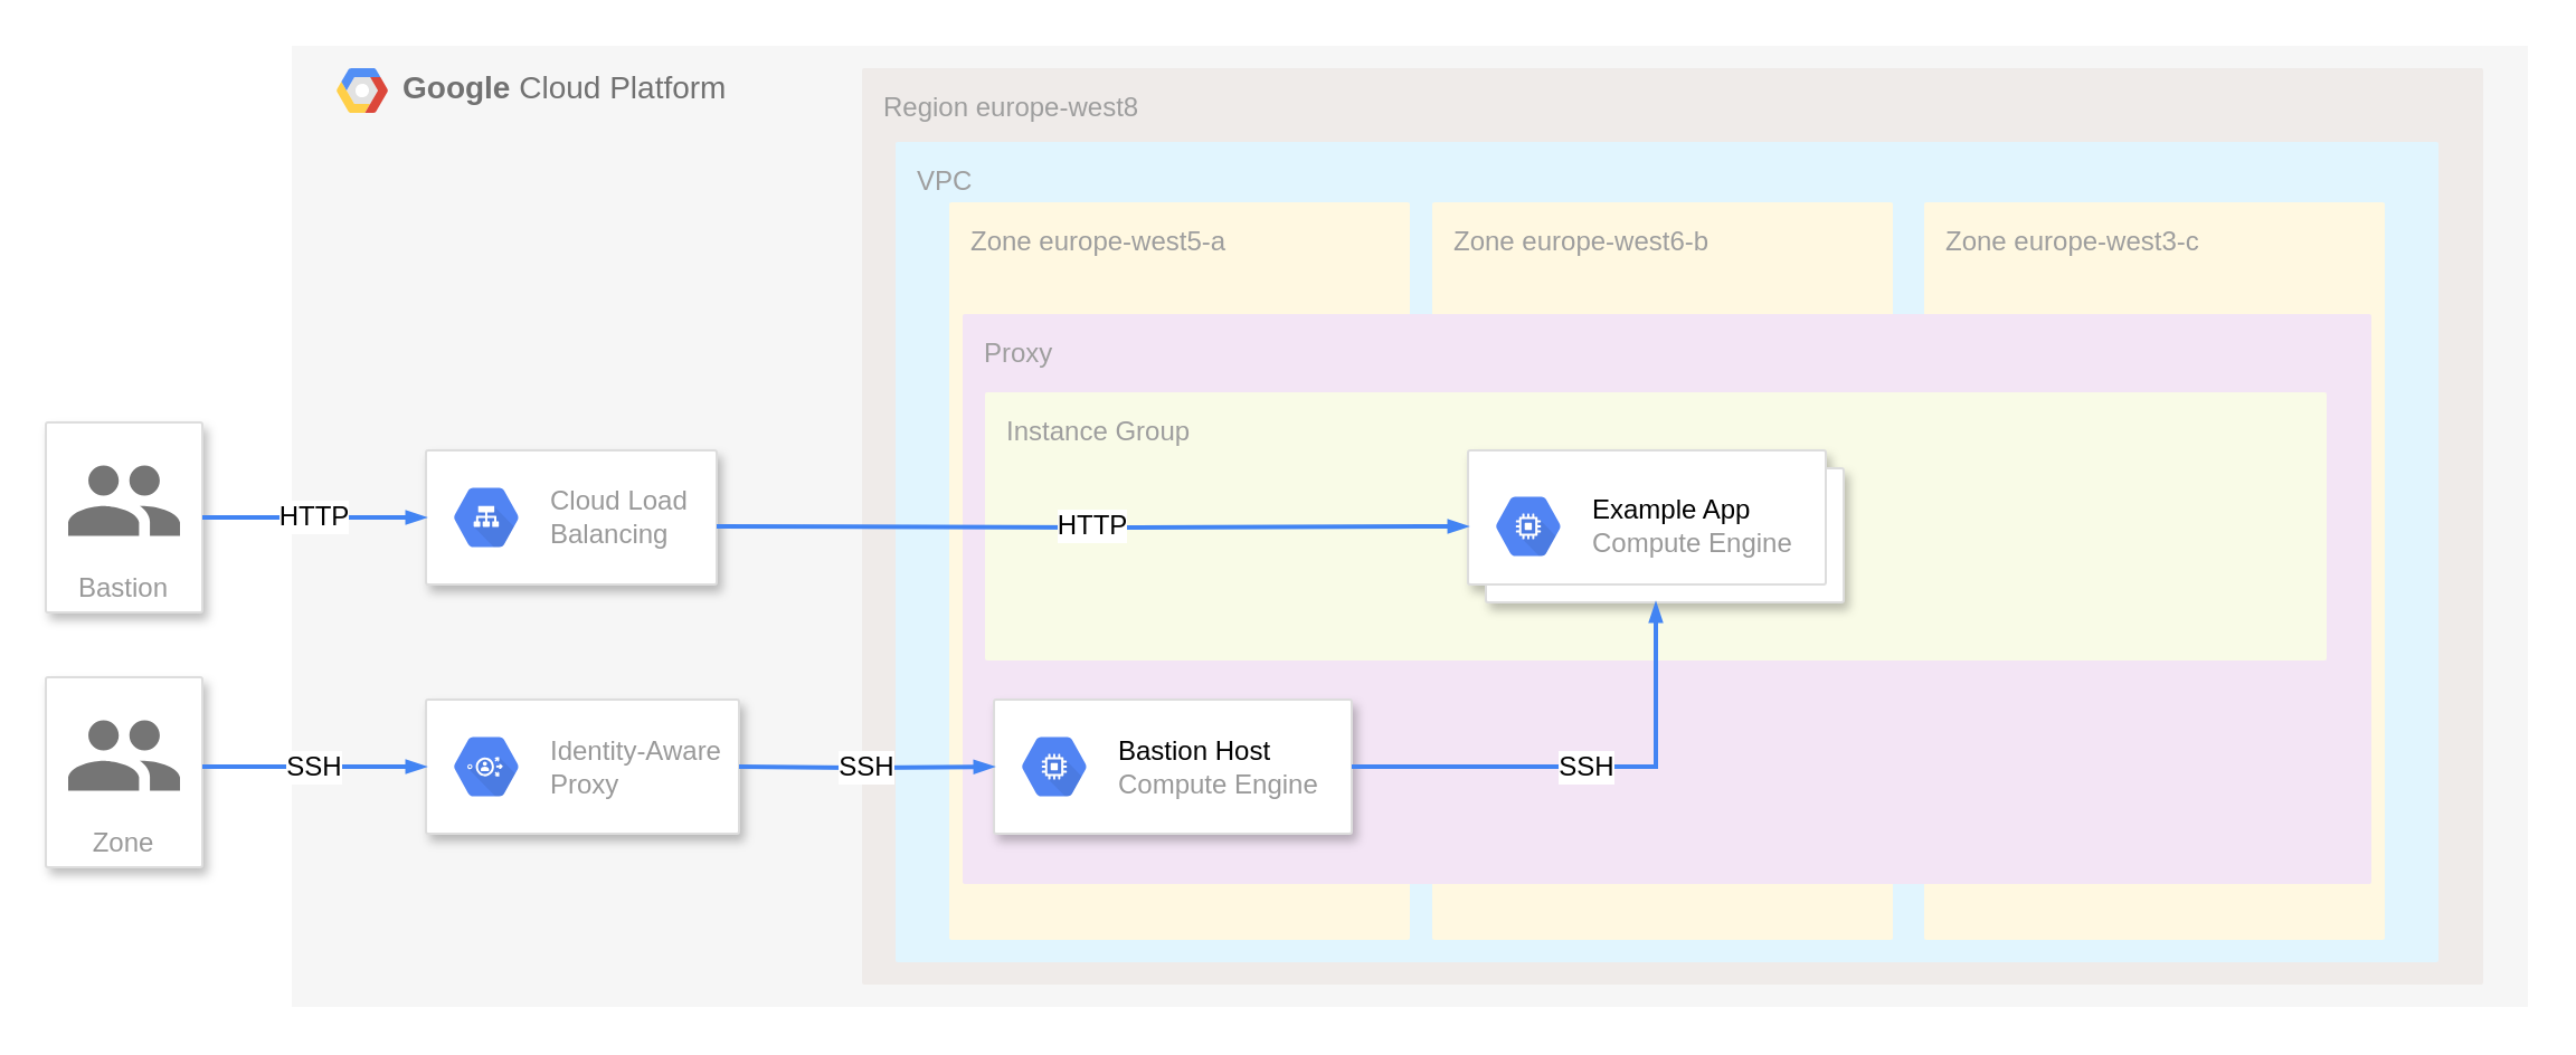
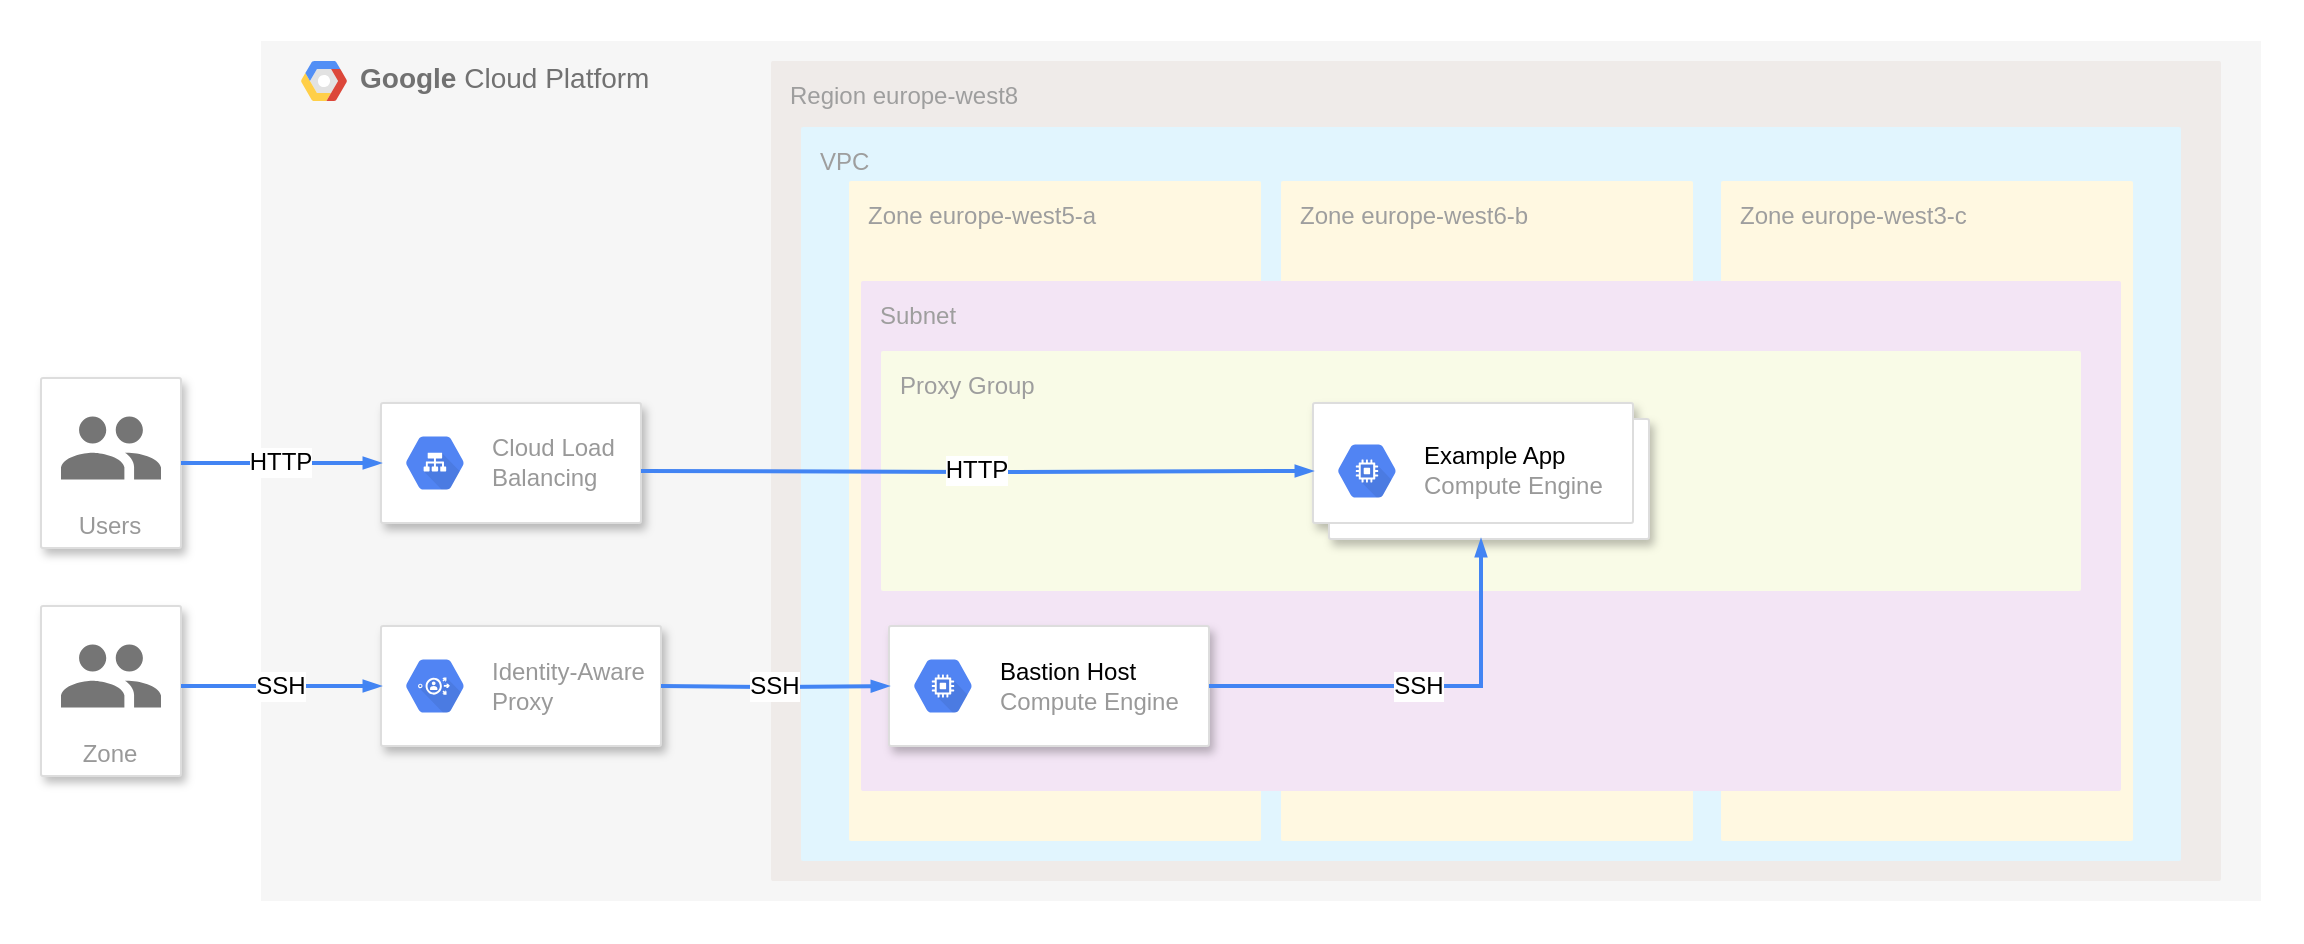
- <mxCell id="8" value="Proxy" style="points=[[0,0,0],[0.25,0,0],[0.5,0,0],[0.75,0,0],[1,0,0],[1,0.25,0],[1,0.5,0],[1,0.75,0],[1,1,0],[0.75,1,0],[0.5,1,0],[0.25,1,0],[0,1,0],[0,0.75,0],[0,0.5,0],[0,0.25,0]];rounded=1;absoluteArcSize=1;arcSize=2;html=1;strokeColor=none;gradientColor=none;shadow=0;dashed=0;fontSize=12;fontColor=#9E9E9E;align=left;verticalAlign=top;spacing=10;spacingTop=-4;fillColor=#F3E5F5;" vertex="1" parent="2"><mxGeometry x="300" y="120" width="630" height="255" as="geometry" /></mxCell>
+ <mxCell id="8" value="Subnet" style="points=[[0,0,0],[0.25,0,0],[0.5,0,0],[0.75,0,0],[1,0,0],[1,0.25,0],[1,0.5,0],[1,0.75,0],[1,1,0],[0.75,1,0],[0.5,1,0],[0.25,1,0],[0,1,0],[0,0.75,0],[0,0.5,0],[0,0.25,0]];rounded=1;absoluteArcSize=1;arcSize=2;html=1;strokeColor=none;gradientColor=none;shadow=0;dashed=0;fontSize=12;fontColor=#9E9E9E;align=left;verticalAlign=top;spacing=10;spacingTop=-4;fillColor=#F3E5F5;" vertex="1" parent="2"><mxGeometry x="300" y="120" width="630" height="255" as="geometry" /></mxCell>
- <mxCell id="9" value="Instance Group" style="points=[[0,0,0],[0.25,0,0],[0.5,0,0],[0.75,0,0],[1,0,0],[1,0.25,0],[1,0.5,0],[1,0.75,0],[1,1,0],[0.75,1,0],[0.5,1,0],[0.25,1,0],[0,1,0],[0,0.75,0],[0,0.5,0],[0,0.25,0]];rounded=1;absoluteArcSize=1;arcSize=2;html=1;strokeColor=none;gradientColor=none;shadow=0;dashed=0;fontSize=12;fontColor=#9E9E9E;align=left;verticalAlign=top;spacing=10;spacingTop=-4;fillColor=#F9FBE7;" vertex="1" parent="2"><mxGeometry x="310" y="155" width="600" height="120" as="geometry" /></mxCell>
+ <mxCell id="9" value="Proxy Group" style="points=[[0,0,0],[0.25,0,0],[0.5,0,0],[0.75,0,0],[1,0,0],[1,0.25,0],[1,0.5,0],[1,0.75,0],[1,1,0],[0.75,1,0],[0.5,1,0],[0.25,1,0],[0,1,0],[0,0.75,0],[0,0.5,0],[0,0.25,0]];rounded=1;absoluteArcSize=1;arcSize=2;html=1;strokeColor=none;gradientColor=none;shadow=0;dashed=0;fontSize=12;fontColor=#9E9E9E;align=left;verticalAlign=top;spacing=10;spacingTop=-4;fillColor=#F9FBE7;" vertex="1" parent="2"><mxGeometry x="310" y="155" width="600" height="120" as="geometry" /></mxCell>
- <mxCell id="22" value="Bastion" style="strokeColor=#dddddd;shadow=1;strokeWidth=1;rounded=1;absoluteArcSize=1;arcSize=2;labelPosition=center;verticalLabelPosition=middle;align=center;verticalAlign=bottom;spacingLeft=0;fontColor=#999999;fontSize=12;whiteSpace=wrap;spacingBottom=2;" vertex="1" parent="1"><mxGeometry x="20" y="188.5" width="70" height="85" as="geometry" /></mxCell>
+ <mxCell id="22" value="Users" style="strokeColor=#dddddd;shadow=1;strokeWidth=1;rounded=1;absoluteArcSize=1;arcSize=2;labelPosition=center;verticalLabelPosition=middle;align=center;verticalAlign=bottom;spacingLeft=0;fontColor=#999999;fontSize=12;whiteSpace=wrap;spacingBottom=2;" vertex="1" parent="1"><mxGeometry x="20" y="188.5" width="70" height="85" as="geometry" /></mxCell>
